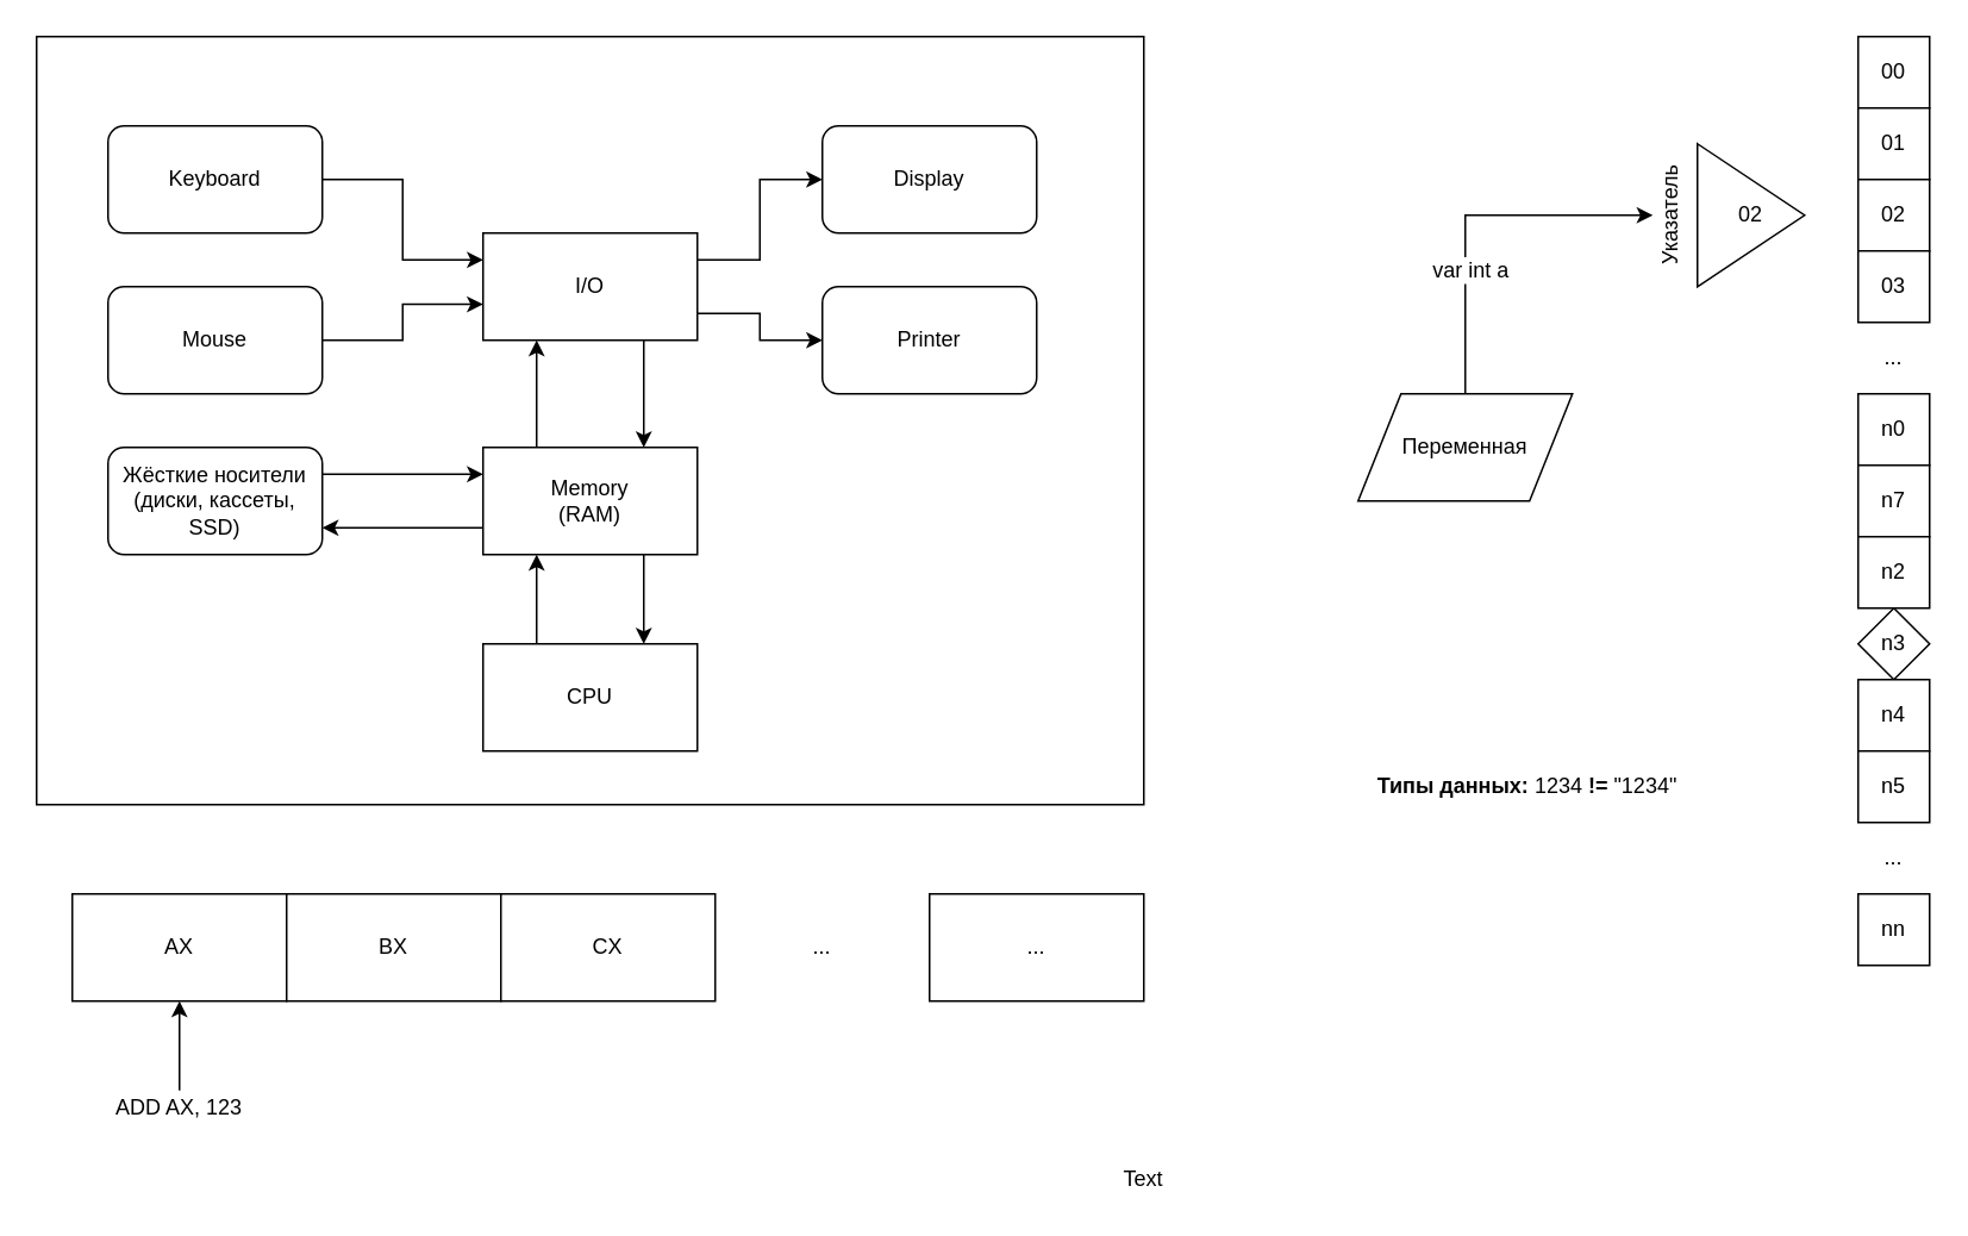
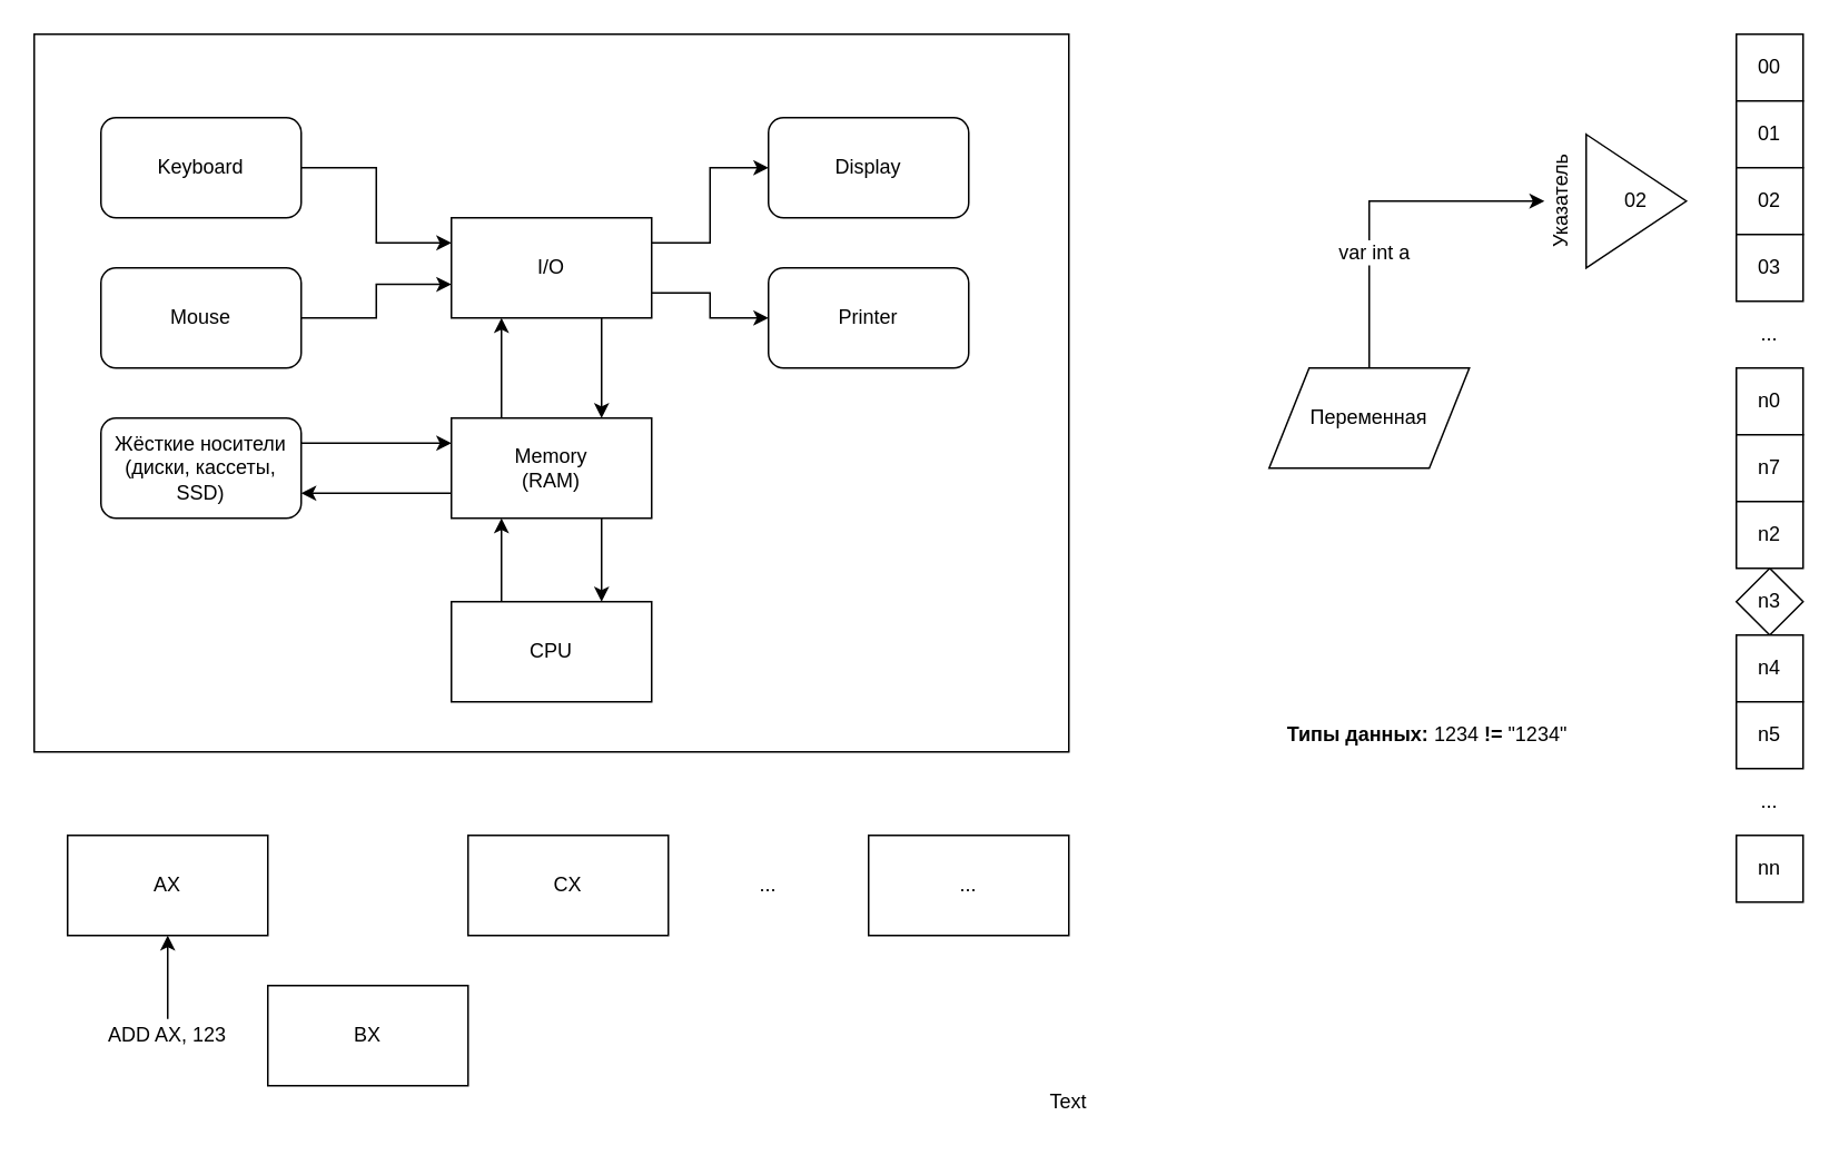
- <mxCell id="37" value="BX" style="rounded=0;whiteSpace=wrap;html=1;align=center;" parent="1" vertex="1"><mxGeometry x="160" y="500" width="120" height="60" as="geometry" /></mxCell>
+ <mxCell id="37" value="BX" style="rounded=0;whiteSpace=wrap;html=1;align=center;" parent="1" vertex="1"><mxGeometry x="160" y="590" width="120" height="60" as="geometry" /></mxCell>
